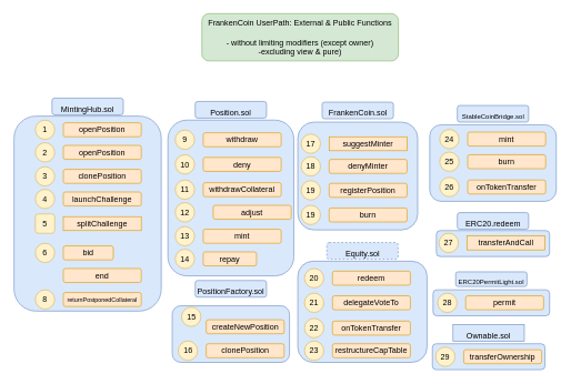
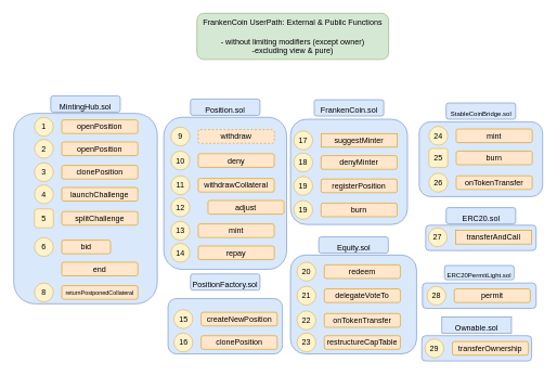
- <mxCell id="27" value="withdraw" style="rounded=1;whiteSpace=wrap;html=1;fillColor=#ffe6cc;strokeColor=#d79b00;" vertex="1" parent="1"><mxGeometry x="304" y="199" width="117" height="21" as="geometry" /></mxCell>
+ <mxCell id="27" value="withdraw" style="rounded=1;whiteSpace=wrap;html=1;fillColor=#ffe6cc;strokeColor=#d79b00;dashed=1;" vertex="1" parent="1"><mxGeometry x="304" y="199" width="117" height="21" as="geometry" /></mxCell>
- <mxCell id="60" value="25" style="ellipse;whiteSpace=wrap;html=1;aspect=fixed;fillColor=#fff2cc;strokeColor=#d6b656;" vertex="1" parent="1"><mxGeometry x="659" y="228" width="29" height="29" as="geometry" /></mxCell>
+ <mxCell id="60" value="25" style="whiteSpace=wrap;html=1;aspect=fixed;fillColor=#fff2cc;strokeColor=#d6b656;rounded=1;" vertex="1" parent="1"><mxGeometry x="659" y="228" width="29" height="29" as="geometry" /></mxCell>
- <mxCell id="77" value="&lt;font style=&quot;font-size: 12px;&quot;&gt;ERC20.redeem&lt;/font&gt;" style="rounded=1;whiteSpace=wrap;html=1;fontSize=20;fillColor=#dae8fc;strokeColor=#6c8ebf;" vertex="1" parent="1"><mxGeometry x="685.5" y="319" width="107" height="25" as="geometry" /></mxCell>
+ <mxCell id="77" value="&lt;font style=&quot;font-size: 12px;&quot;&gt;ERC20.sol&lt;/font&gt;" style="rounded=1;whiteSpace=wrap;html=1;fontSize=20;fillColor=#dae8fc;strokeColor=#6c8ebf;" vertex="1" parent="1"><mxGeometry x="685.5" y="319" width="107" height="25" as="geometry" /></mxCell>
- <mxCell id="20" value="splitChallenge" style="whiteSpace=wrap;html=1;fillColor=#ffe6cc;strokeColor=#d79b00;rounded=0;" vertex="1" parent="1"><mxGeometry x="94" y="325" width="117" height="21" as="geometry" /></mxCell>
+ <mxCell id="20" value="splitChallenge" style="rounded=1;whiteSpace=wrap;html=1;fillColor=#ffe6cc;strokeColor=#d79b00;" vertex="1" parent="1"><mxGeometry x="94" y="325" width="117" height="21" as="geometry" /></mxCell>
- <mxCell id="75" value="&lt;font style=&quot;font-size: 12px;&quot;&gt;Equity.sol&lt;/font&gt;" style="rounded=1;whiteSpace=wrap;html=1;fontSize=20;fillColor=#dae8fc;strokeColor=#6c8ebf;dashed=1;" vertex="1" parent="1"><mxGeometry x="489.5" y="364" width="107" height="25" as="geometry" /></mxCell>
+ <mxCell id="75" value="&lt;font style=&quot;font-size: 12px;&quot;&gt;Equity.sol&lt;/font&gt;" style="rounded=1;whiteSpace=wrap;html=1;fontSize=20;fillColor=#dae8fc;strokeColor=#6c8ebf;" vertex="1" parent="1"><mxGeometry x="489.5" y="364" width="107" height="25" as="geometry" /></mxCell>
- <mxCell id="37" value="repay" style="rounded=1;whiteSpace=wrap;html=1;fillColor=#ffe6cc;strokeColor=#d79b00;" vertex="1" parent="1"><mxGeometry x="304" y="378" width="80" height="21" as="geometry" /></mxCell>
+ <mxCell id="37" value="repay" style="rounded=1;whiteSpace=wrap;html=1;fillColor=#ffe6cc;strokeColor=#d79b00;" vertex="1" parent="1"><mxGeometry x="304" y="378" width="117" height="21" as="geometry" /></mxCell>
- <mxCell id="40" value="15" style="ellipse;whiteSpace=wrap;html=1;aspect=fixed;fillColor=#fff2cc;strokeColor=#d6b656;" vertex="1" parent="1"><mxGeometry x="271.5" y="461" width="29" height="29" as="geometry" /></mxCell>
+ <mxCell id="40" value="15" style="ellipse;whiteSpace=wrap;html=1;aspect=fixed;fillColor=#fff2cc;strokeColor=#d6b656;" vertex="1" parent="1"><mxGeometry x="266.5" y="476" width="29" height="29" as="geometry" /></mxCell>
